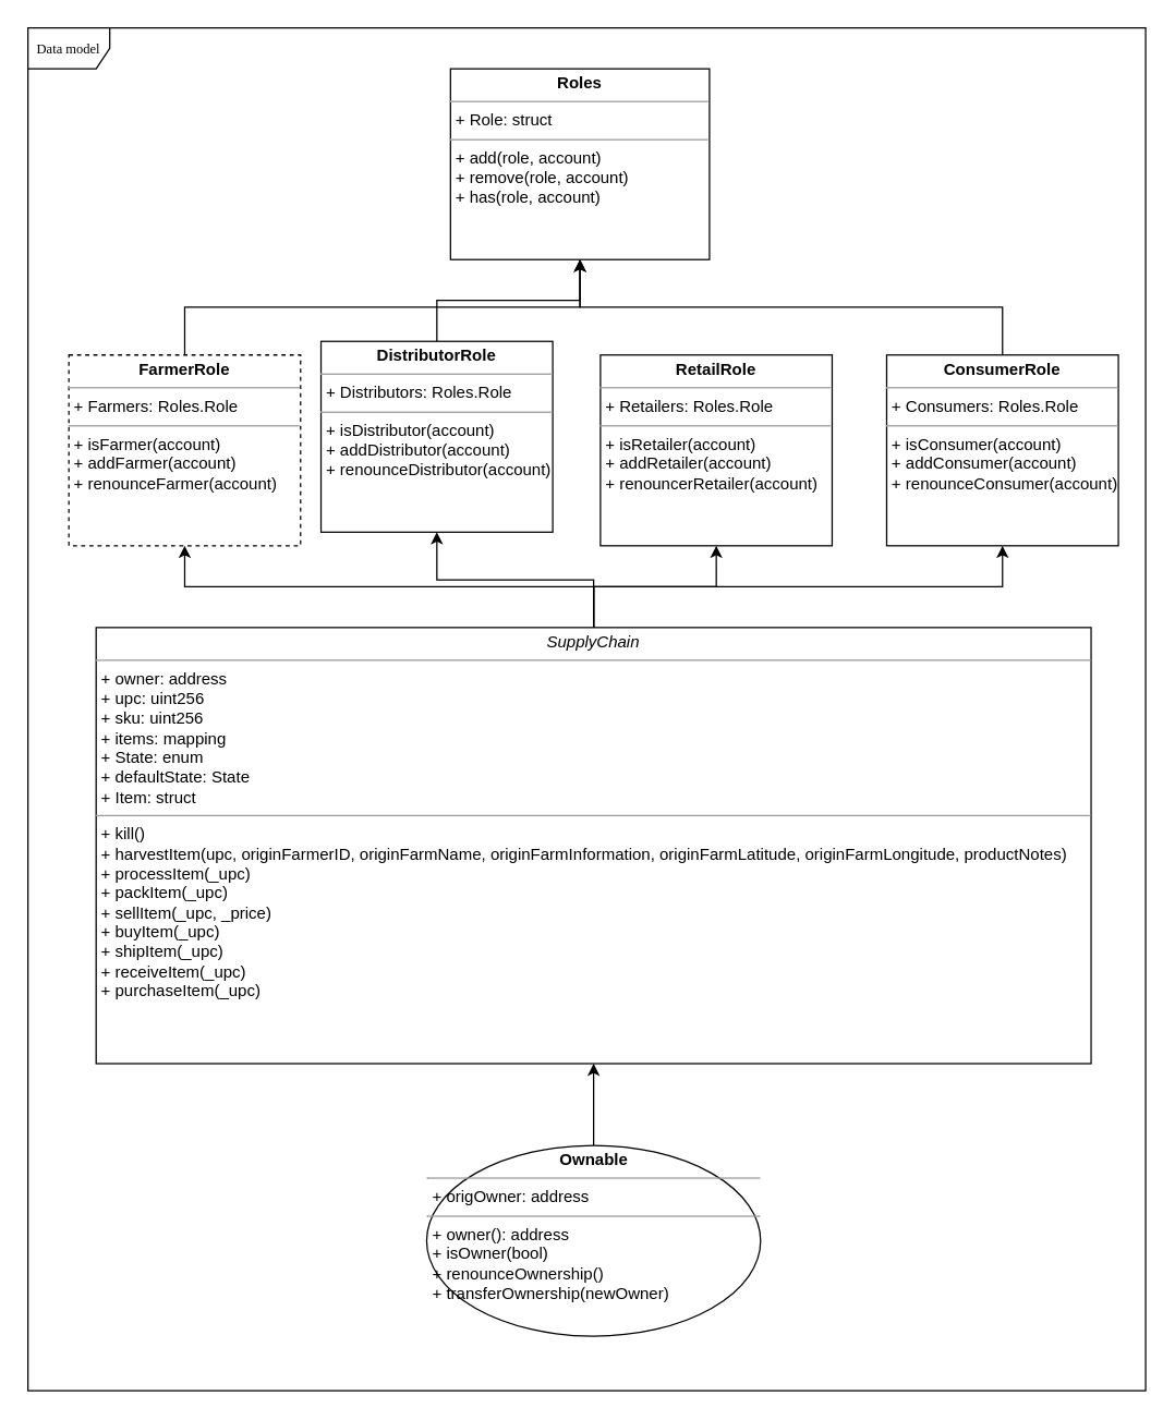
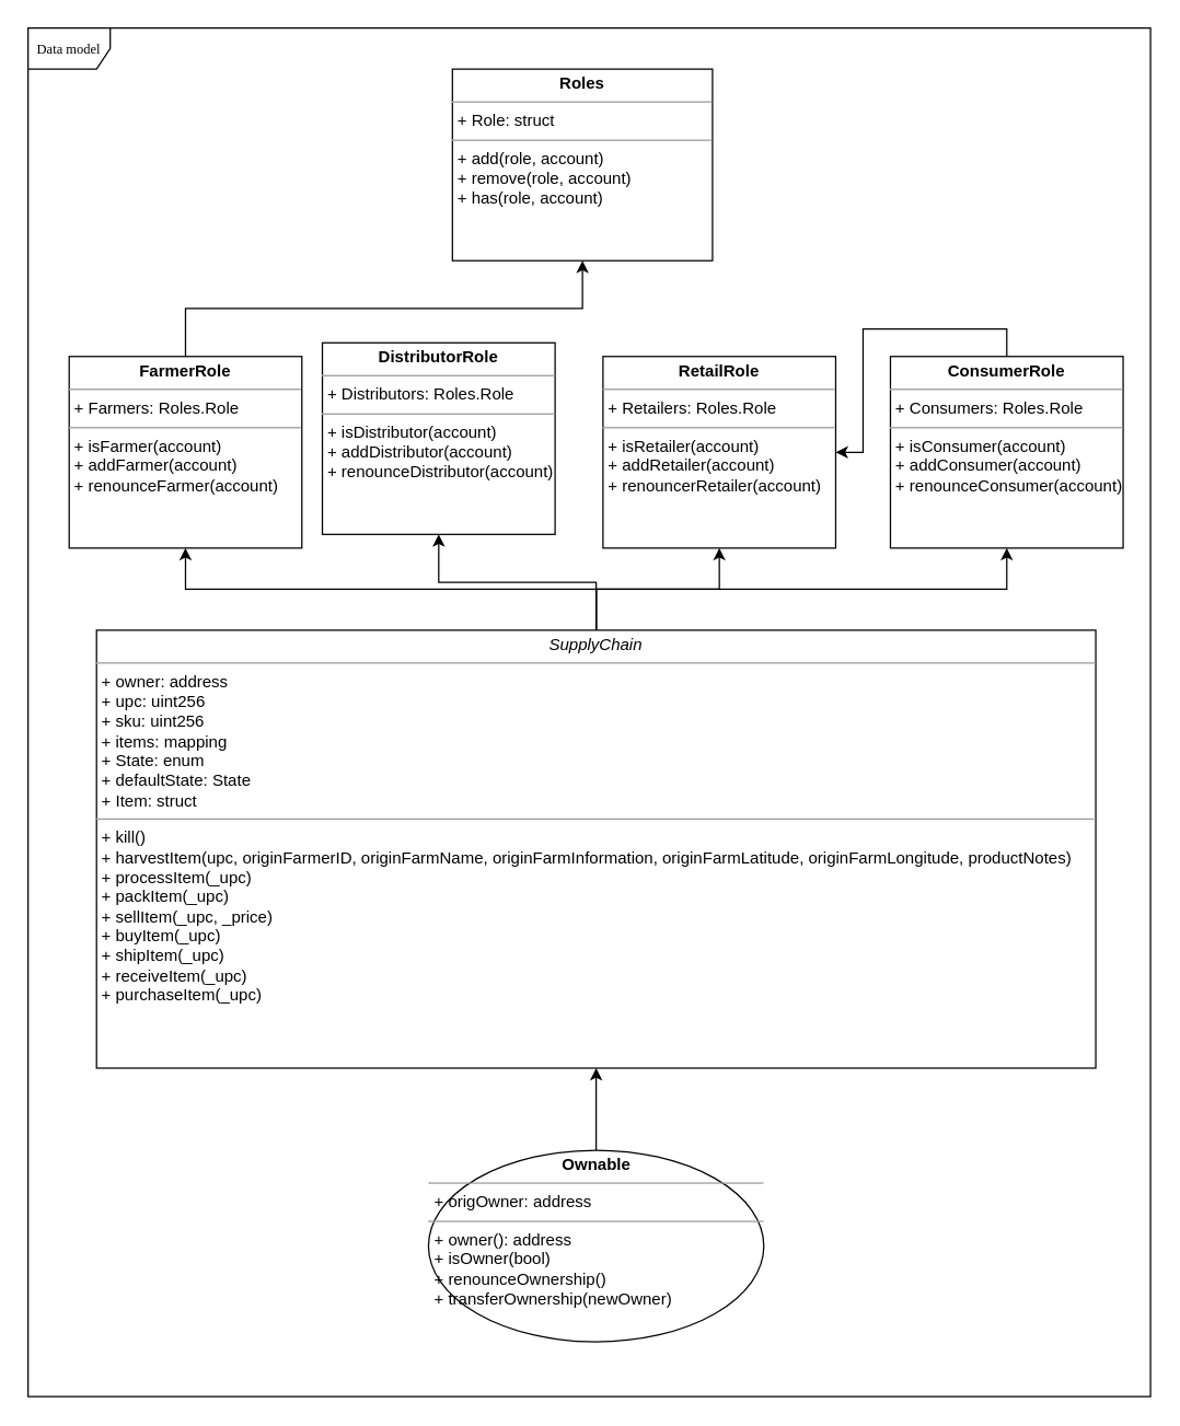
- <mxCell id="11" style="edgeStyle=orthogonalEdgeStyle;rounded=0;orthogonalLoop=1;jettySize=auto;html=1;exitX=0.5;exitY=0;exitDx=0;exitDy=0;entryX=0.5;entryY=1;entryDx=0;entryDy=0;" edge="1" parent="1" source="12" target="3"><mxGeometry relative="1" as="geometry"><mxPoint x="250" y="220" as="targetPoint" /></mxGeometry></mxCell>
- <mxCell id="14" style="edgeStyle=orthogonalEdgeStyle;rounded=0;orthogonalLoop=1;jettySize=auto;html=1;exitX=0.5;exitY=0;exitDx=0;exitDy=0;" edge="1" parent="1" source="15" target="3"><mxGeometry relative="1" as="geometry" /></mxCell>
+ <mxCell id="14" style="edgeStyle=orthogonalEdgeStyle;rounded=0;orthogonalLoop=1;jettySize=auto;html=1;exitX=0.5;exitY=0;exitDx=0;exitDy=0;" edge="1" parent="1" source="15" target="13"><mxGeometry relative="1" as="geometry" /></mxCell>
- <mxCell id="10" value="&lt;p style=&quot;margin:0px;margin-top:4px;text-align:center;&quot;&gt;&lt;b&gt;FarmerRole&lt;/b&gt;&lt;/p&gt;&lt;hr size=&quot;1&quot;&gt;&lt;p style=&quot;margin:0px;margin-left:4px;&quot;&gt;+ Farmers: Roles.Role&lt;br&gt;&lt;/p&gt;&lt;hr size=&quot;1&quot;&gt;&lt;p style=&quot;margin:0px;margin-left:4px;&quot;&gt;+ isFarmer(account)&lt;br&gt;+ addFarmer(account)&lt;/p&gt;&lt;p style=&quot;margin:0px;margin-left:4px;&quot;&gt;+ renounceFarmer(account)&lt;/p&gt;" style="verticalAlign=top;align=left;overflow=fill;fontSize=12;fontFamily=Helvetica;html=1;rounded=0;shadow=0;comic=0;labelBackgroundColor=none;strokeWidth=1;dashed=1;" vertex="1" parent="1"><mxGeometry x="50" y="260" width="170" height="140" as="geometry" /></mxCell>
+ <mxCell id="10" value="&lt;p style=&quot;margin:0px;margin-top:4px;text-align:center;&quot;&gt;&lt;b&gt;FarmerRole&lt;/b&gt;&lt;/p&gt;&lt;hr size=&quot;1&quot;&gt;&lt;p style=&quot;margin:0px;margin-left:4px;&quot;&gt;+ Farmers: Roles.Role&lt;br&gt;&lt;/p&gt;&lt;hr size=&quot;1&quot;&gt;&lt;p style=&quot;margin:0px;margin-left:4px;&quot;&gt;+ isFarmer(account)&lt;br&gt;+ addFarmer(account)&lt;/p&gt;&lt;p style=&quot;margin:0px;margin-left:4px;&quot;&gt;+ renounceFarmer(account)&lt;/p&gt;" style="verticalAlign=top;align=left;overflow=fill;fontSize=12;fontFamily=Helvetica;html=1;rounded=0;shadow=0;comic=0;labelBackgroundColor=none;strokeWidth=1" vertex="1" parent="1"><mxGeometry x="50" y="260" width="170" height="140" as="geometry" /></mxCell>
